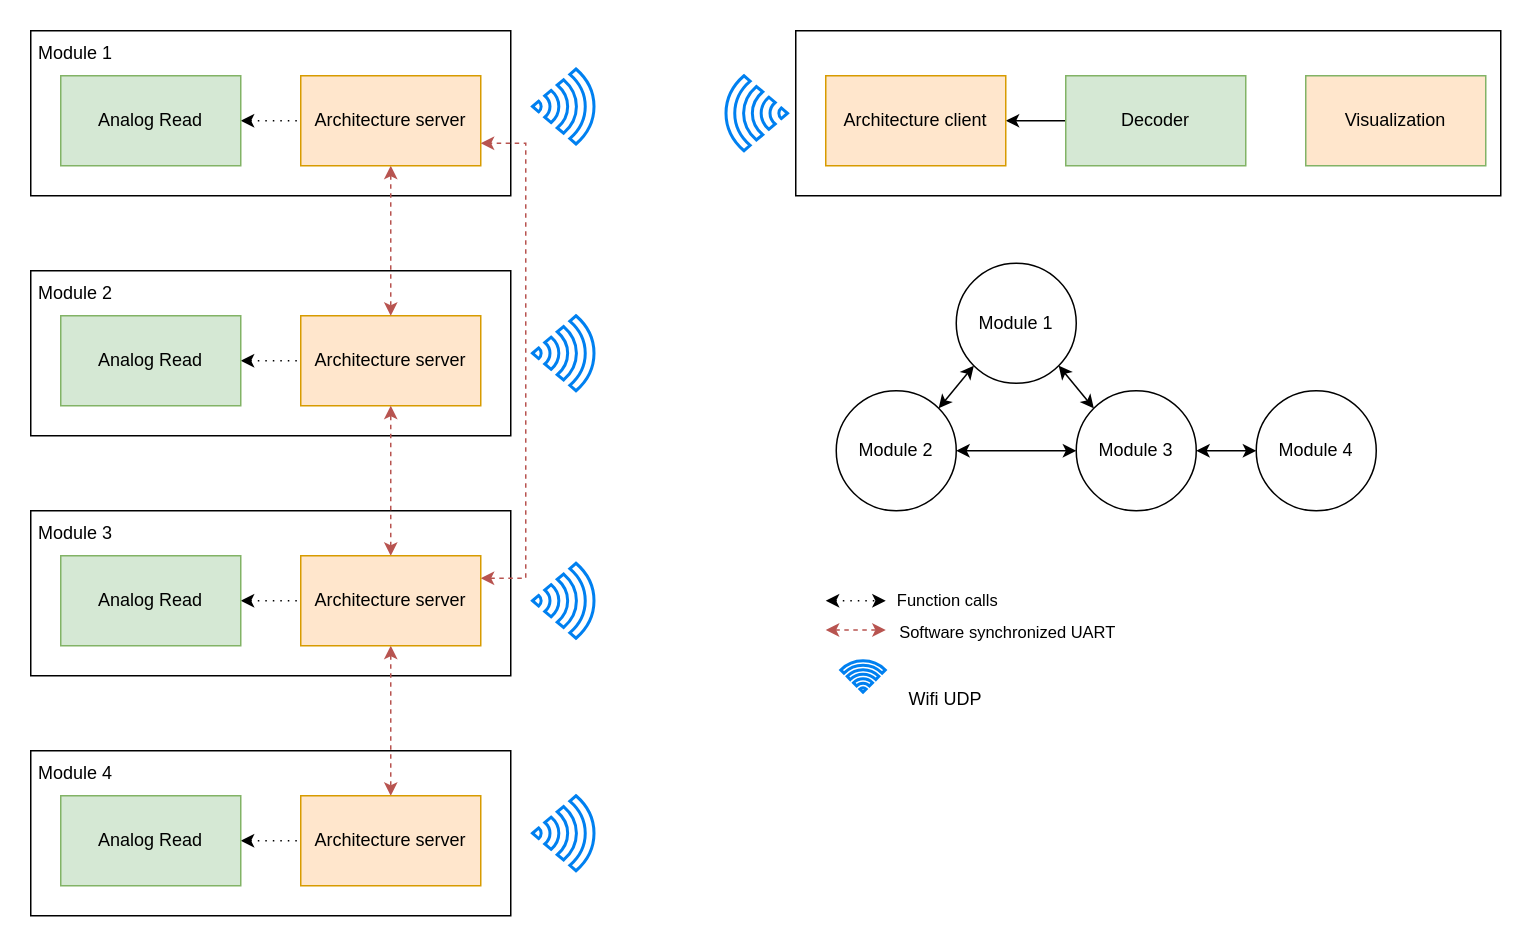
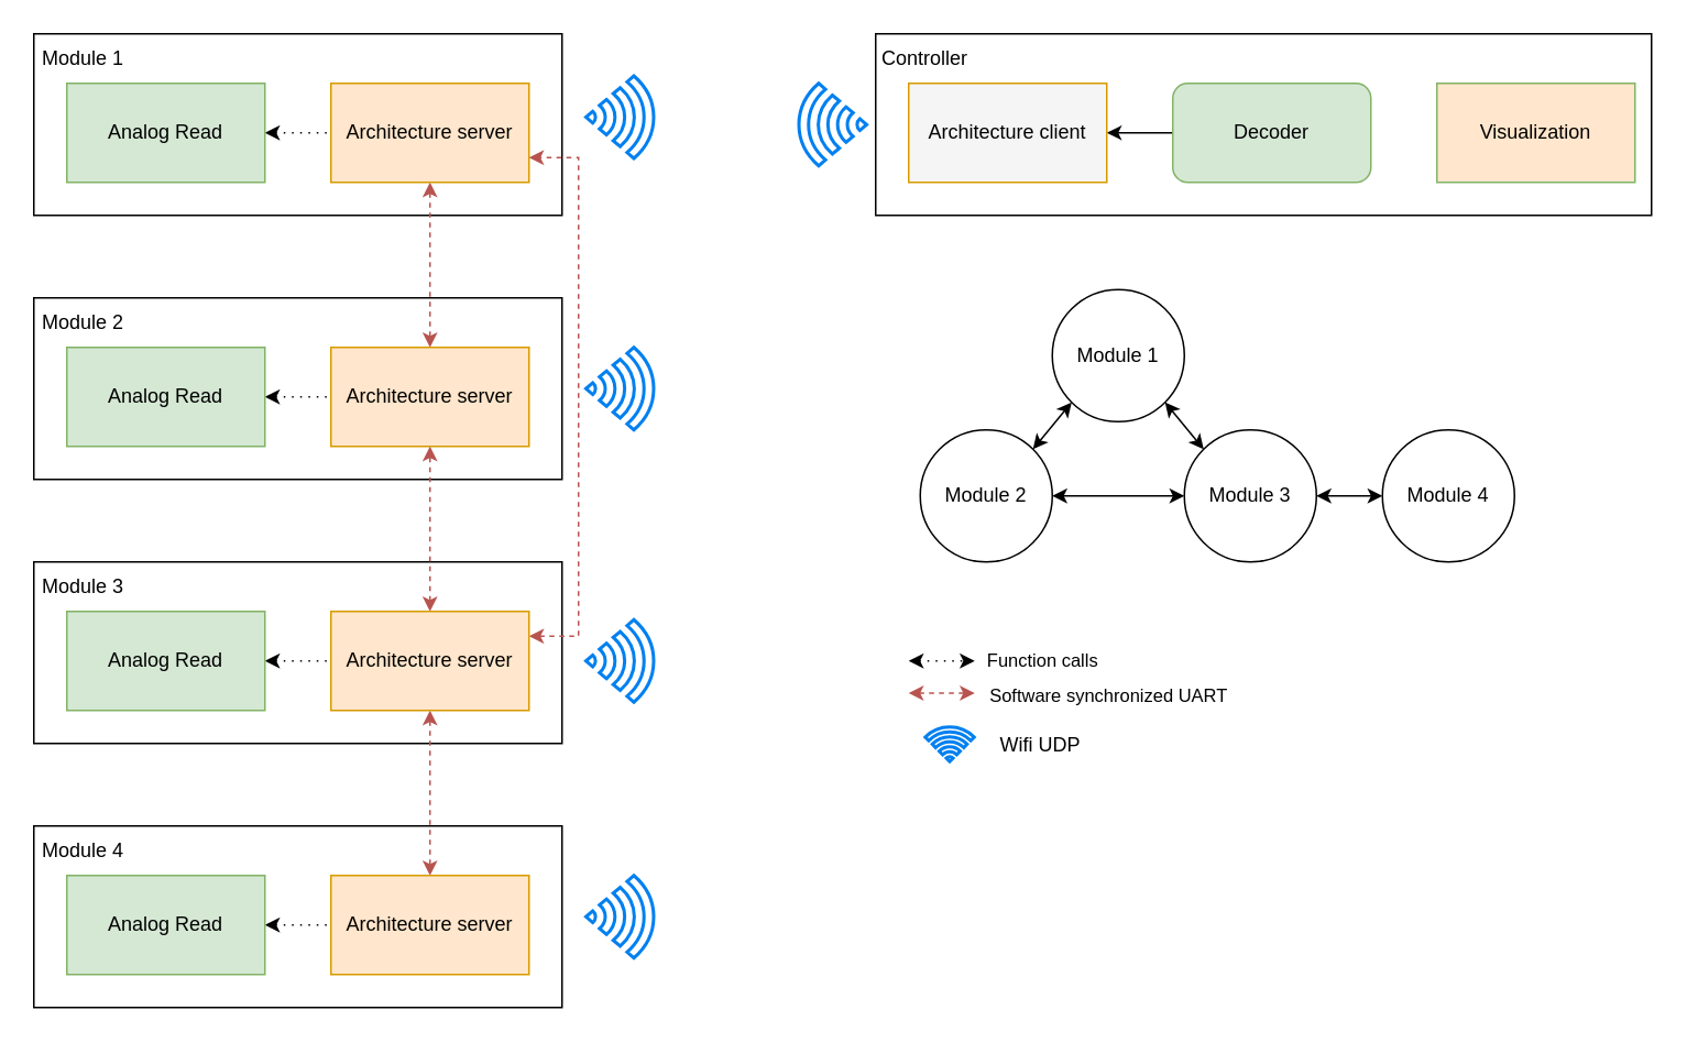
+ <mxCell id="27" value="Controller" style="text;html=1;align=center;verticalAlign=middle;whiteSpace=wrap;rounded=0;" vertex="1" parent="1"><mxGeometry x="530" y="20" width="60" height="30" as="geometry" /></mxCell>
- <mxCell id="13" value="Architecture client" style="rounded=0;whiteSpace=wrap;html=1;fillColor=#ffe6cc;strokeColor=#d79b00;" vertex="1" parent="1"><mxGeometry x="550" y="50" width="120" height="60" as="geometry" /></mxCell>
+ <mxCell id="13" value="Architecture client" style="rounded=0;whiteSpace=wrap;html=1;fillColor=#f5f5f5;strokeColor=#d79b00;" vertex="1" parent="1"><mxGeometry x="550" y="50" width="120" height="60" as="geometry" /></mxCell>
- <mxCell id="14" value="Decoder" style="rounded=0;whiteSpace=wrap;html=1;fillColor=#d5e8d4;strokeColor=#82b366;" vertex="1" parent="1"><mxGeometry x="710" y="50" width="120" height="60" as="geometry" /></mxCell>
+ <mxCell id="14" value="Decoder" style="whiteSpace=wrap;html=1;fillColor=#d5e8d4;strokeColor=#82b366;rounded=1;" vertex="1" parent="1"><mxGeometry x="710" y="50" width="120" height="60" as="geometry" /></mxCell>
- <mxCell id="45" value="Wifi UDP" style="text;html=1;align=center;verticalAlign=middle;whiteSpace=wrap;rounded=0;" vertex="1" parent="1"><mxGeometry x="600" y="450.5" width="60" height="30" as="geometry" /></mxCell>
+ <mxCell id="45" value="Wifi UDP" style="text;html=1;align=center;verticalAlign=middle;whiteSpace=wrap;rounded=0;" vertex="1" parent="1"><mxGeometry x="600" y="435.5" width="60" height="30" as="geometry" /></mxCell>
